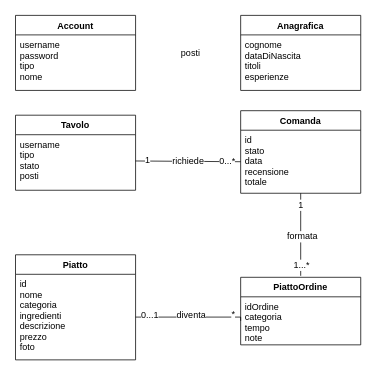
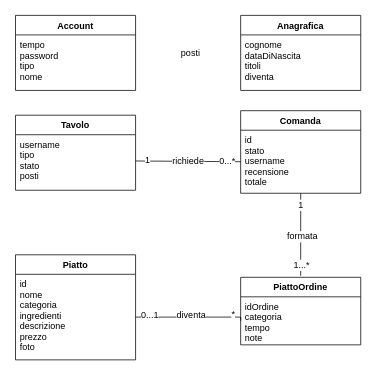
- <mxCell id="5" value="username&#10;password&#10;tipo&#10;nome" style="text;strokeColor=none;fillColor=none;align=left;verticalAlign=top;spacingLeft=4;spacingRight=4;overflow=hidden;rotatable=0;points=[[0,0.5],[1,0.5]];portConstraint=eastwest;" parent="4" vertex="1"><mxGeometry y="26" width="160" height="74" as="geometry" /></mxCell>
+ <mxCell id="5" value="tempo&#10;password&#10;tipo&#10;nome" style="text;strokeColor=none;fillColor=none;align=left;verticalAlign=top;spacingLeft=4;spacingRight=4;overflow=hidden;rotatable=0;points=[[0,0.5],[1,0.5]];portConstraint=eastwest;" parent="4" vertex="1"><mxGeometry y="26" width="160" height="74" as="geometry" /></mxCell>
- <mxCell id="3" value="cognome&#10;dataDiNascita&#10;titoli&#10;esperienze" style="text;strokeColor=none;fillColor=none;align=left;verticalAlign=top;spacingLeft=4;spacingRight=4;overflow=hidden;rotatable=0;points=[[0,0.5],[1,0.5]];portConstraint=eastwest;" parent="2" vertex="1"><mxGeometry y="26" width="160" height="74" as="geometry" /></mxCell>
+ <mxCell id="3" value="cognome&#10;dataDiNascita&#10;titoli&#10;diventa" style="text;strokeColor=none;fillColor=none;align=left;verticalAlign=top;spacingLeft=4;spacingRight=4;overflow=hidden;rotatable=0;points=[[0,0.5],[1,0.5]];portConstraint=eastwest;" parent="2" vertex="1"><mxGeometry y="26" width="160" height="74" as="geometry" /></mxCell>
- <mxCell id="22" value="id&#10;stato&#10;data&#10;recensione&#10;totale" style="text;strokeColor=none;fillColor=none;align=left;verticalAlign=top;spacingLeft=4;spacingRight=4;overflow=hidden;rotatable=0;points=[[0,0.5],[1,0.5]];portConstraint=eastwest;" parent="21" vertex="1"><mxGeometry y="26" width="160" height="84" as="geometry" /></mxCell>
+ <mxCell id="22" value="id&#10;stato&#10;username&#10;recensione&#10;totale" style="text;strokeColor=none;fillColor=none;align=left;verticalAlign=top;spacingLeft=4;spacingRight=4;overflow=hidden;rotatable=0;points=[[0,0.5],[1,0.5]];portConstraint=eastwest;" parent="21" vertex="1"><mxGeometry y="26" width="160" height="84" as="geometry" /></mxCell>
